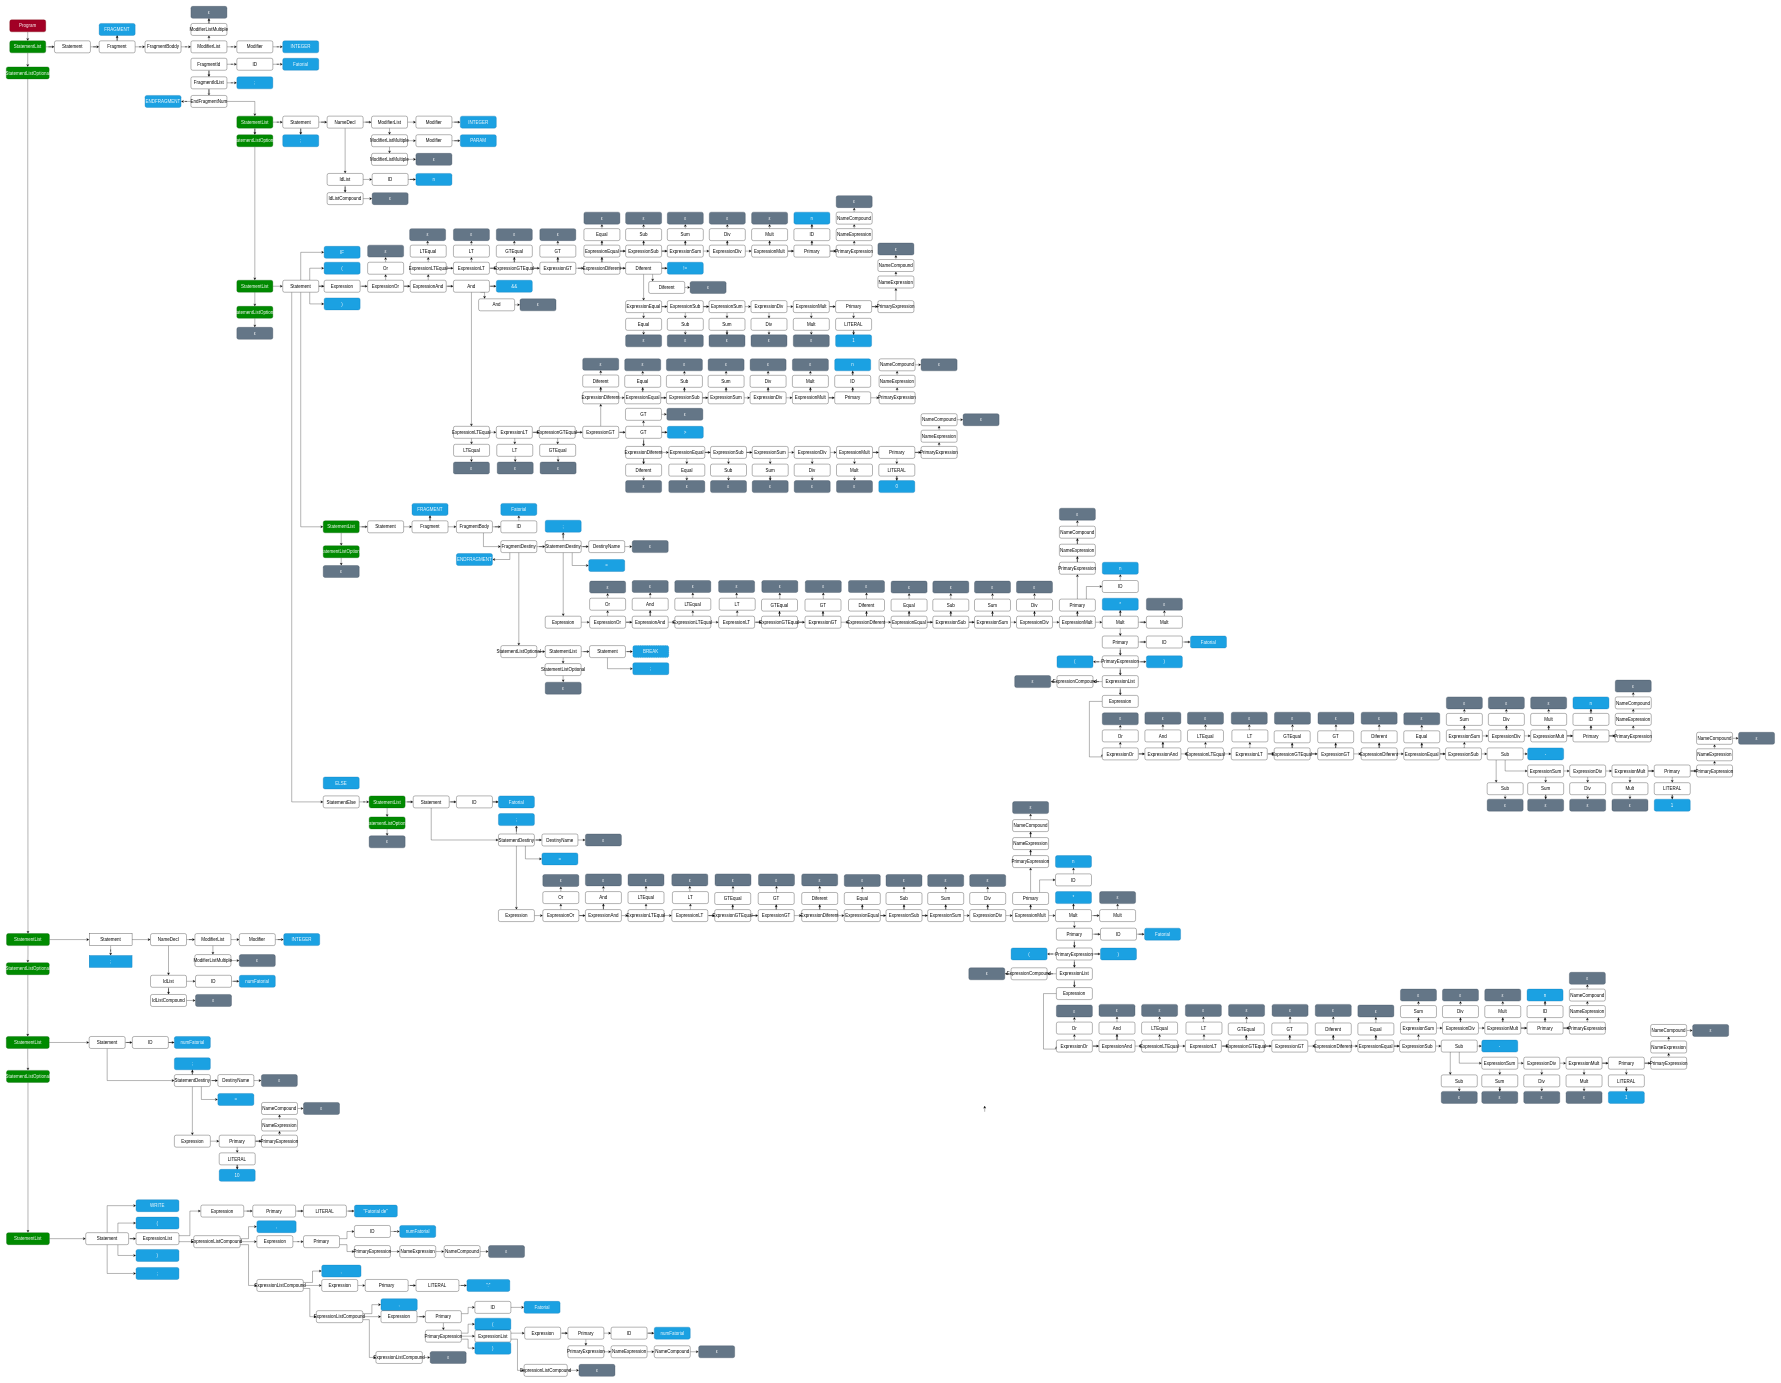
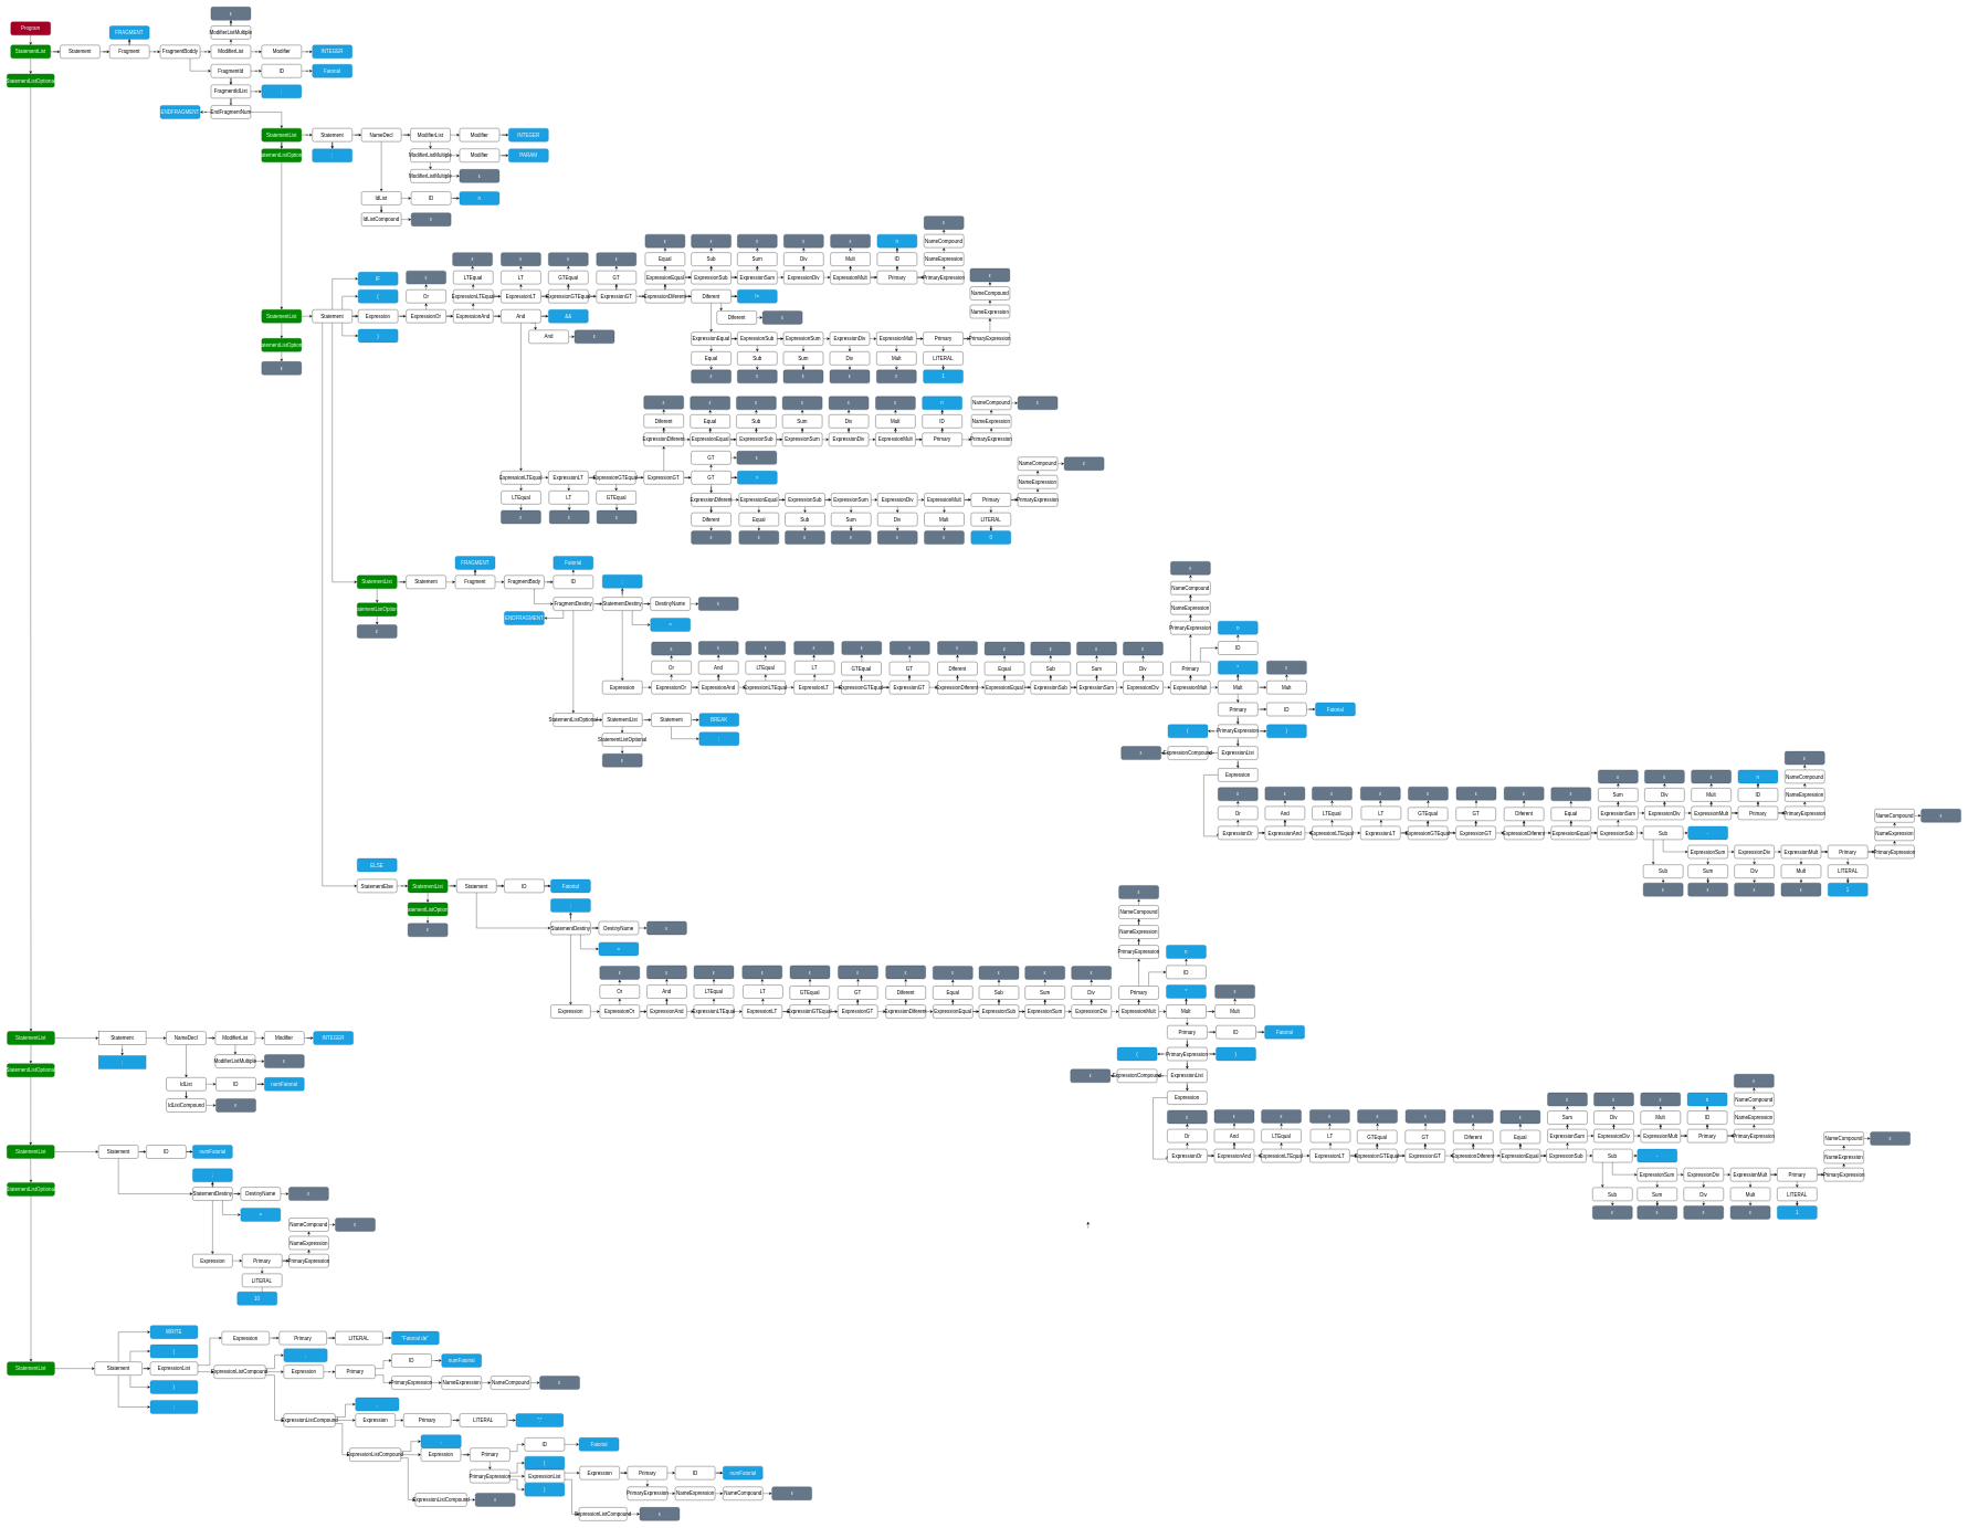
+ <mxCell id="16" style="edgeStyle=orthogonalEdgeStyle;rounded=0;orthogonalLoop=1;jettySize=auto;html=1;exitX=0.75;exitY=1;exitDx=0;exitDy=0;entryX=0;entryY=0.5;entryDx=0;entryDy=0;fontSize=15;" edge="1" parent="1" source="17" target="23"><mxGeometry relative="1" as="geometry" /></mxCell>
- <mxCell id="958" value="10" style="rounded=1;whiteSpace=wrap;html=1;fontSize=15;glass=0;strokeWidth=1;shadow=0;fillColor=#1ba1e2;fontColor=#ffffff;strokeColor=#006EAF;" vertex="1" parent="1"><mxGeometry x="730.25" y="3897" width="120" height="40" as="geometry" /></mxCell>
+ <mxCell id="958" value="10" style="rounded=1;whiteSpace=wrap;html=1;fontSize=15;glass=0;strokeWidth=1;shadow=0;fillColor=#1ba1e2;fontColor=#ffffff;strokeColor=#006EAF;" vertex="1" parent="1"><mxGeometry x="715.25" y="3897" width="120" height="40" as="geometry" /></mxCell>
